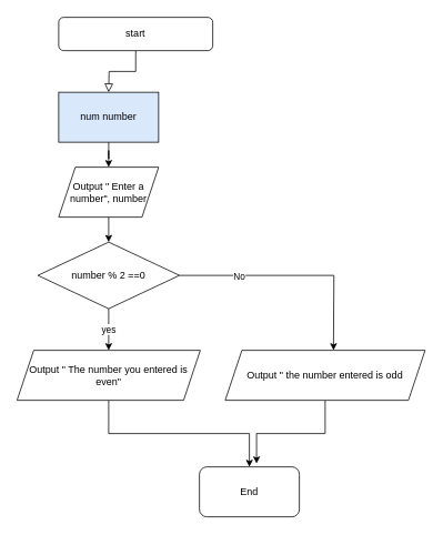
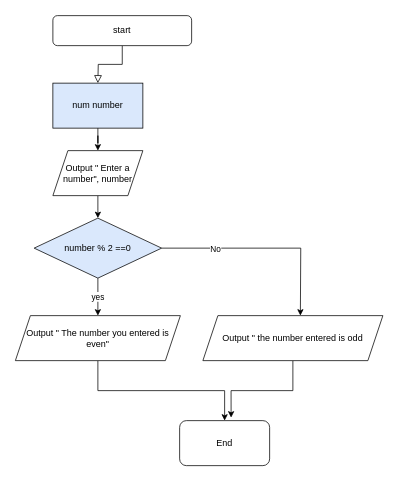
- <mxCell id="11" value="number % 2 ==0" style="rhombus;whiteSpace=wrap;html=1;" vertex="1" parent="1"><mxGeometry x="45" y="290" width="170" height="80" as="geometry" /></mxCell>
+ <mxCell id="11" value="number % 2 ==0" style="rhombus;whiteSpace=wrap;html=1;fillColor=#dae8fc;" vertex="1" parent="1"><mxGeometry x="45" y="290" width="170" height="80" as="geometry" /></mxCell>
